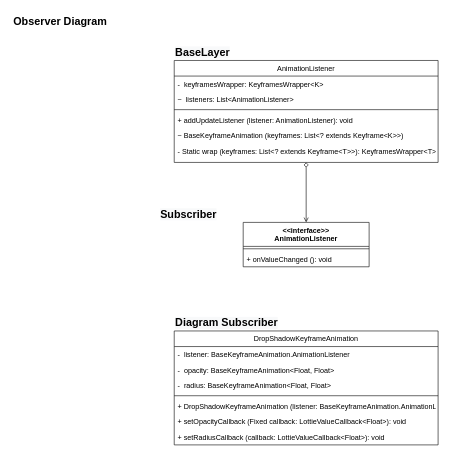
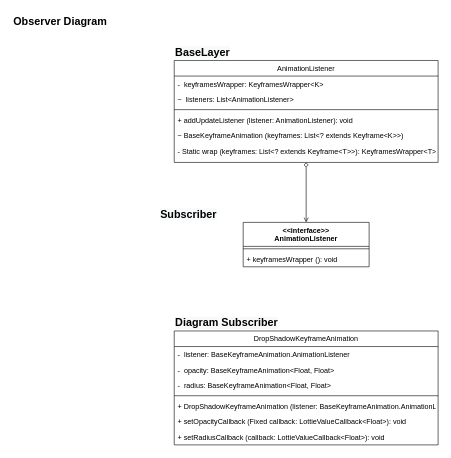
- <mxCell id="13" value="+ onValueChanged (): void" style="text;align=left;verticalAlign=top;spacingLeft=4;spacingRight=4;overflow=hidden;rotatable=0;points=[[0,0.5],[1,0.5]];portConstraint=eastwest;" parent="11" vertex="1"><mxGeometry y="48" width="210" height="26" as="geometry" /></mxCell>
+ <mxCell id="13" value="+ keyframesWrapper (): void" style="text;align=left;verticalAlign=top;spacingLeft=4;spacingRight=4;overflow=hidden;rotatable=0;points=[[0,0.5],[1,0.5]];portConstraint=eastwest;" parent="11" vertex="1"><mxGeometry y="48" width="210" height="26" as="geometry" /></mxCell>
